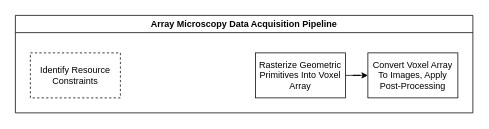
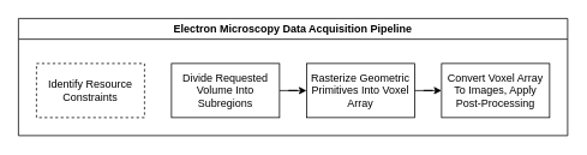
- <mxCell id="2" value="Array Microscopy Data Acquisition Pipeline" style="swimlane;whiteSpace=wrap;html=1;" vertex="1" parent="1"><mxGeometry x="20" y="20" width="610" height="130" as="geometry" /></mxCell>
+ <mxCell id="2" value="Electron Microscopy Data Acquisition Pipeline" style="swimlane;whiteSpace=wrap;html=1;" vertex="1" parent="1"><mxGeometry x="20" y="20" width="610" height="130" as="geometry" /></mxCell>
+ <mxCell id="5" value="Divide Requested Volume Into Subregions" style="rounded=0;whiteSpace=wrap;html=1;" vertex="1" parent="2"><mxGeometry x="170" y="50" width="120" height="60" as="geometry" /></mxCell>
+ <mxCell id="4" value="" style="edgeStyle=orthogonalEdgeStyle;rounded=0;orthogonalLoop=1;jettySize=auto;html=1;" edge="1" parent="2" source="5" target="7"><mxGeometry relative="1" as="geometry" /></mxCell>
